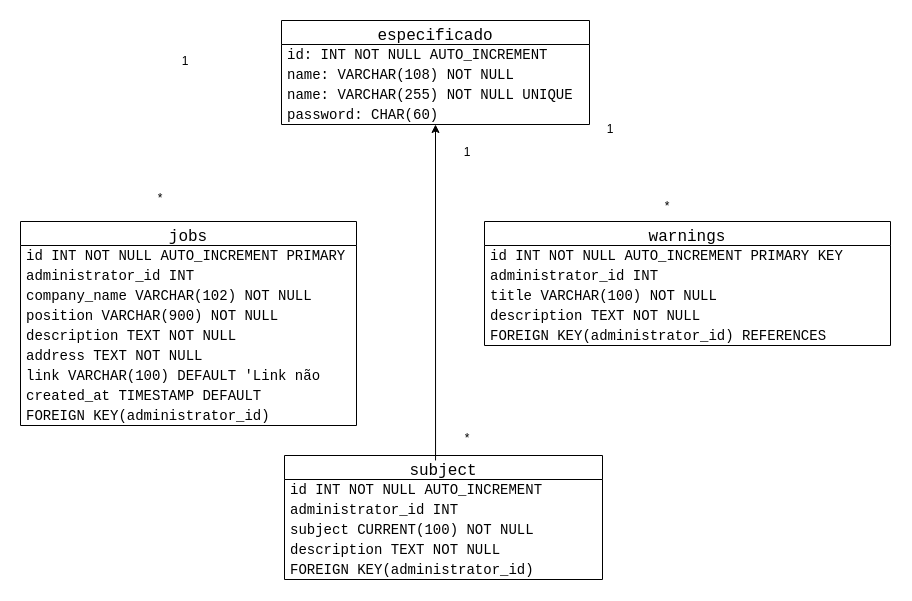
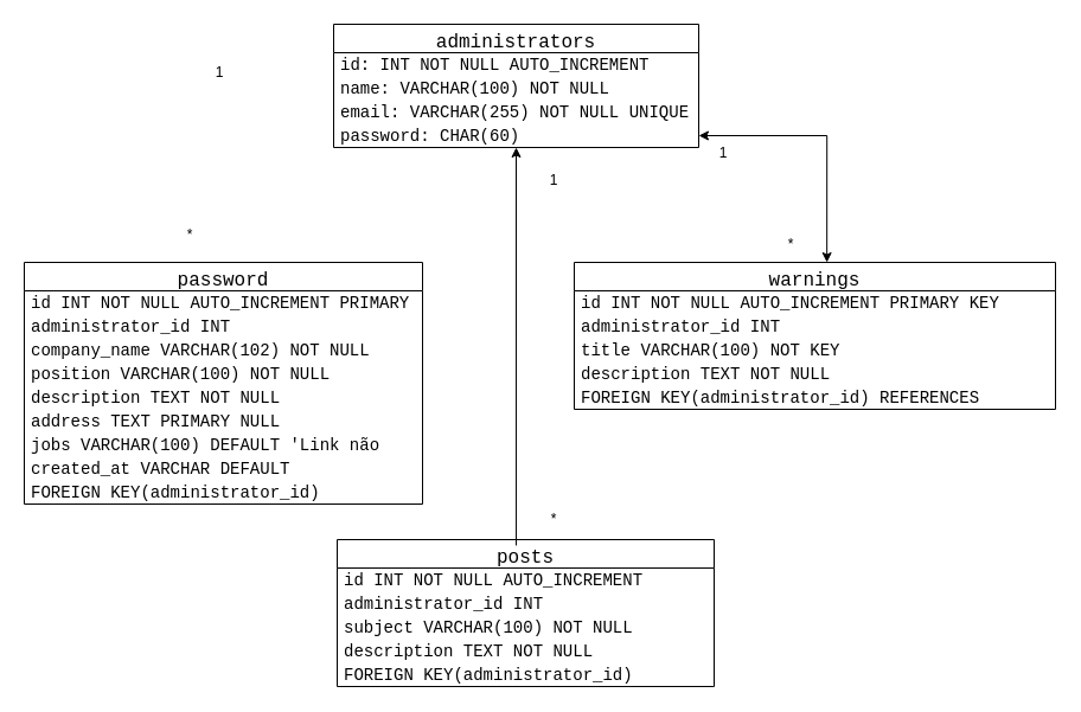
- <mxCell id="2" value="&lt;span class=&quot;JCzEY tNxQIb&quot;&gt;&lt;font style=&quot;font-size: 16px;&quot;&gt;especificado&lt;/font&gt;&lt;/span&gt;" style="swimlane;fontStyle=0;align=center;verticalAlign=top;childLayout=stackLayout;horizontal=1;startSize=24;horizontalStack=0;resizeParent=1;resizeParentMax=0;resizeLast=0;collapsible=0;marginBottom=0;html=1;whiteSpace=wrap;fontFamily=Courier New;fontSize=14;" vertex="1" parent="1"><mxGeometry x="281" y="20" width="308" height="104" as="geometry" /></mxCell>
+ <mxCell id="2" value="&lt;span class=&quot;JCzEY tNxQIb&quot;&gt;&lt;font style=&quot;font-size: 16px;&quot;&gt;administrators&lt;/font&gt;&lt;/span&gt;" style="swimlane;fontStyle=0;align=center;verticalAlign=top;childLayout=stackLayout;horizontal=1;startSize=24;horizontalStack=0;resizeParent=1;resizeParentMax=0;resizeLast=0;collapsible=0;marginBottom=0;html=1;whiteSpace=wrap;fontFamily=Courier New;fontSize=14;" vertex="1" parent="1"><mxGeometry x="281" y="20" width="308" height="104" as="geometry" /></mxCell>
- <mxCell id="4" value="name: VARCHAR(108) NOT NULL" style="text;html=1;strokeColor=none;fillColor=none;align=left;verticalAlign=middle;spacingLeft=4;spacingRight=4;overflow=hidden;rotatable=0;points=[[0,0.5],[1,0.5]];portConstraint=eastwest;whiteSpace=wrap;fontFamily=Courier New;fontSize=14;" vertex="1" parent="2"><mxGeometry y="44" width="308" height="20" as="geometry" /></mxCell>
+ <mxCell id="4" value="name: VARCHAR(100) NOT NULL" style="text;html=1;strokeColor=none;fillColor=none;align=left;verticalAlign=middle;spacingLeft=4;spacingRight=4;overflow=hidden;rotatable=0;points=[[0,0.5],[1,0.5]];portConstraint=eastwest;whiteSpace=wrap;fontFamily=Courier New;fontSize=14;" vertex="1" parent="2"><mxGeometry y="44" width="308" height="20" as="geometry" /></mxCell>
- <mxCell id="5" value="name: VARCHAR(255) NOT NULL UNIQUE" style="text;html=1;strokeColor=none;fillColor=none;align=left;verticalAlign=middle;spacingLeft=4;spacingRight=4;overflow=hidden;rotatable=0;points=[[0,0.5],[1,0.5]];portConstraint=eastwest;whiteSpace=wrap;fontFamily=Courier New;fontSize=14;" vertex="1" parent="2"><mxGeometry y="64" width="308" height="20" as="geometry" /></mxCell>
+ <mxCell id="5" value="email: VARCHAR(255) NOT NULL UNIQUE" style="text;html=1;strokeColor=none;fillColor=none;align=left;verticalAlign=middle;spacingLeft=4;spacingRight=4;overflow=hidden;rotatable=0;points=[[0,0.5],[1,0.5]];portConstraint=eastwest;whiteSpace=wrap;fontFamily=Courier New;fontSize=14;" vertex="1" parent="2"><mxGeometry y="64" width="308" height="20" as="geometry" /></mxCell>
+ <mxCell id="30" style="edgeStyle=orthogonalEdgeStyle;rounded=0;orthogonalLoop=1;jettySize=auto;html=1;entryX=0.525;entryY=0;entryDx=0;entryDy=0;entryPerimeter=0;startArrow=classic;startFill=1;" edge="1" parent="1" source="6" target="7"><mxGeometry relative="1" as="geometry" /></mxCell>
- <mxCell id="19" value="&lt;font style=&quot;font-size: 16px;&quot; face=&quot;Courier New&quot;&gt;jobs&lt;/font&gt;" style="swimlane;fontStyle=0;align=center;verticalAlign=top;childLayout=stackLayout;horizontal=1;startSize=24;horizontalStack=0;resizeParent=1;resizeParentMax=0;resizeLast=0;collapsible=0;marginBottom=0;html=1;whiteSpace=wrap;" vertex="1" parent="1"><mxGeometry x="20" y="221" width="336" height="204" as="geometry" /></mxCell>
+ <mxCell id="19" value="&lt;font style=&quot;font-size: 16px;&quot; face=&quot;Courier New&quot;&gt;password&lt;/font&gt;" style="swimlane;fontStyle=0;align=center;verticalAlign=top;childLayout=stackLayout;horizontal=1;startSize=24;horizontalStack=0;resizeParent=1;resizeParentMax=0;resizeLast=0;collapsible=0;marginBottom=0;html=1;whiteSpace=wrap;" vertex="1" parent="1"><mxGeometry x="20" y="221" width="336" height="204" as="geometry" /></mxCell>
- <mxCell id="10" value="title VARCHAR(100) NOT NULL&amp;nbsp;" style="text;html=1;strokeColor=none;fillColor=none;align=left;verticalAlign=middle;spacingLeft=4;spacingRight=4;overflow=hidden;rotatable=0;points=[[0,0.5],[1,0.5]];portConstraint=eastwest;whiteSpace=wrap;fontSize=14;fontFamily=Courier New;" vertex="1" parent="7"><mxGeometry y="64" width="406" height="20" as="geometry" /></mxCell>
+ <mxCell id="10" value="title VARCHAR(100) NOT KEY&amp;nbsp;" style="text;html=1;strokeColor=none;fillColor=none;align=left;verticalAlign=middle;spacingLeft=4;spacingRight=4;overflow=hidden;rotatable=0;points=[[0,0.5],[1,0.5]];portConstraint=eastwest;whiteSpace=wrap;fontSize=14;fontFamily=Courier New;" vertex="1" parent="7"><mxGeometry y="64" width="406" height="20" as="geometry" /></mxCell>
- <mxCell id="23" value="position VARCHAR(900) NOT NULL" style="text;html=1;strokeColor=none;fillColor=none;align=left;verticalAlign=middle;spacingLeft=4;spacingRight=4;overflow=hidden;rotatable=0;points=[[0,0.5],[1,0.5]];portConstraint=eastwest;whiteSpace=wrap;fontSize=14;fontFamily=Courier New;" vertex="1" parent="19"><mxGeometry y="84" width="336" height="20" as="geometry" /></mxCell>
+ <mxCell id="23" value="position VARCHAR(100) NOT NULL" style="text;html=1;strokeColor=none;fillColor=none;align=left;verticalAlign=middle;spacingLeft=4;spacingRight=4;overflow=hidden;rotatable=0;points=[[0,0.5],[1,0.5]];portConstraint=eastwest;whiteSpace=wrap;fontSize=14;fontFamily=Courier New;" vertex="1" parent="19"><mxGeometry y="84" width="336" height="20" as="geometry" /></mxCell>
- <mxCell id="25" value="address TEXT NOT NULL" style="text;html=1;strokeColor=none;fillColor=none;align=left;verticalAlign=middle;spacingLeft=4;spacingRight=4;overflow=hidden;rotatable=0;points=[[0,0.5],[1,0.5]];portConstraint=eastwest;whiteSpace=wrap;fontSize=14;fontFamily=Courier New;" vertex="1" parent="19"><mxGeometry y="124" width="336" height="20" as="geometry" /></mxCell>
+ <mxCell id="25" value="address TEXT PRIMARY NULL" style="text;html=1;strokeColor=none;fillColor=none;align=left;verticalAlign=middle;spacingLeft=4;spacingRight=4;overflow=hidden;rotatable=0;points=[[0,0.5],[1,0.5]];portConstraint=eastwest;whiteSpace=wrap;fontSize=14;fontFamily=Courier New;" vertex="1" parent="19"><mxGeometry y="124" width="336" height="20" as="geometry" /></mxCell>
- <mxCell id="26" value="link VARCHAR(100) DEFAULT 'Link não especificado&lt;span style=&quot;background-color: transparent; color: light-dark(rgb(0, 0, 0), rgb(255, 255, 255));&quot;&gt;'&lt;/span&gt;" style="text;html=1;strokeColor=none;fillColor=none;align=left;verticalAlign=middle;spacingLeft=4;spacingRight=4;overflow=hidden;rotatable=0;points=[[0,0.5],[1,0.5]];portConstraint=eastwest;whiteSpace=wrap;fontSize=14;fontFamily=Courier New;" vertex="1" parent="19"><mxGeometry y="144" width="336" height="20" as="geometry" /></mxCell>
+ <mxCell id="26" value="jobs VARCHAR(100) DEFAULT 'Link não especificado&lt;span style=&quot;background-color: transparent; color: light-dark(rgb(0, 0, 0), rgb(255, 255, 255));&quot;&gt;'&lt;/span&gt;" style="text;html=1;strokeColor=none;fillColor=none;align=left;verticalAlign=middle;spacingLeft=4;spacingRight=4;overflow=hidden;rotatable=0;points=[[0,0.5],[1,0.5]];portConstraint=eastwest;whiteSpace=wrap;fontSize=14;fontFamily=Courier New;" vertex="1" parent="19"><mxGeometry y="144" width="336" height="20" as="geometry" /></mxCell>
- <mxCell id="27" value="created_at TIMESTAMP DEFAULT CURRENT_TIMESTAMP" style="text;html=1;strokeColor=none;fillColor=none;align=left;verticalAlign=middle;spacingLeft=4;spacingRight=4;overflow=hidden;rotatable=0;points=[[0,0.5],[1,0.5]];portConstraint=eastwest;whiteSpace=wrap;fontSize=14;fontFamily=Courier New;" vertex="1" parent="19"><mxGeometry y="164" width="336" height="20" as="geometry" /></mxCell>
+ <mxCell id="27" value="created_at VARCHAR DEFAULT CURRENT_TIMESTAMP" style="text;html=1;strokeColor=none;fillColor=none;align=left;verticalAlign=middle;spacingLeft=4;spacingRight=4;overflow=hidden;rotatable=0;points=[[0,0.5],[1,0.5]];portConstraint=eastwest;whiteSpace=wrap;fontSize=14;fontFamily=Courier New;" vertex="1" parent="19"><mxGeometry y="164" width="336" height="20" as="geometry" /></mxCell>
- <mxCell id="13" value="&lt;font face=&quot;Courier New&quot; style=&quot;font-size: 16px;&quot;&gt;subject&lt;/font&gt;" style="swimlane;fontStyle=0;align=center;verticalAlign=top;childLayout=stackLayout;horizontal=1;startSize=24;horizontalStack=0;resizeParent=1;resizeParentMax=0;resizeLast=0;collapsible=0;marginBottom=0;html=1;whiteSpace=wrap;" vertex="1" parent="1"><mxGeometry x="284" y="455" width="318" height="124" as="geometry" /></mxCell>
+ <mxCell id="13" value="&lt;font face=&quot;Courier New&quot; style=&quot;font-size: 16px;&quot;&gt;posts&lt;/font&gt;" style="swimlane;fontStyle=0;align=center;verticalAlign=top;childLayout=stackLayout;horizontal=1;startSize=24;horizontalStack=0;resizeParent=1;resizeParentMax=0;resizeLast=0;collapsible=0;marginBottom=0;html=1;whiteSpace=wrap;" vertex="1" parent="1"><mxGeometry x="284" y="455" width="318" height="124" as="geometry" /></mxCell>
- <mxCell id="16" value="subject CURRENT(100) NOT NULL&amp;nbsp;" style="text;html=1;strokeColor=none;fillColor=none;align=left;verticalAlign=middle;spacingLeft=4;spacingRight=4;overflow=hidden;rotatable=0;points=[[0,0.5],[1,0.5]];portConstraint=eastwest;whiteSpace=wrap;fontFamily=Courier New;fontSize=14;" vertex="1" parent="13"><mxGeometry y="64" width="318" height="20" as="geometry" /></mxCell>
+ <mxCell id="16" value="subject VARCHAR(100) NOT NULL&amp;nbsp;" style="text;html=1;strokeColor=none;fillColor=none;align=left;verticalAlign=middle;spacingLeft=4;spacingRight=4;overflow=hidden;rotatable=0;points=[[0,0.5],[1,0.5]];portConstraint=eastwest;whiteSpace=wrap;fontFamily=Courier New;fontSize=14;" vertex="1" parent="13"><mxGeometry y="64" width="318" height="20" as="geometry" /></mxCell>
